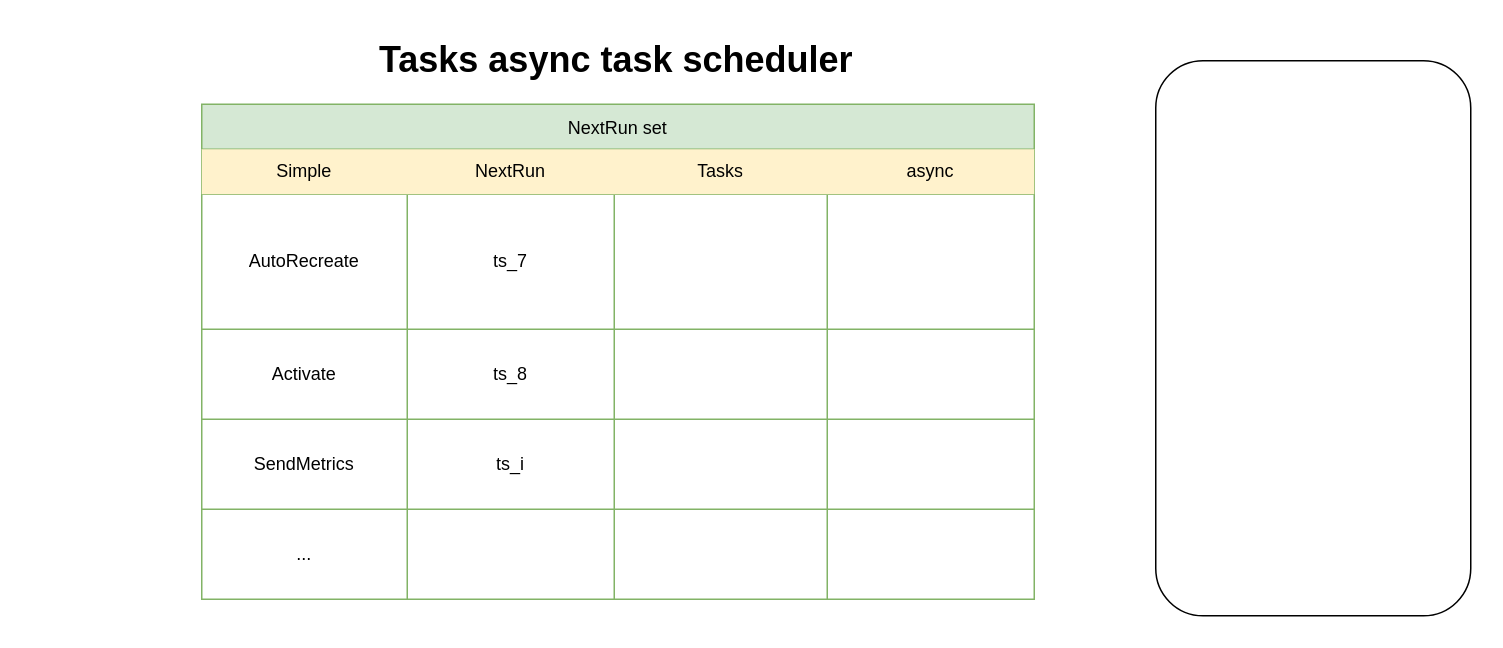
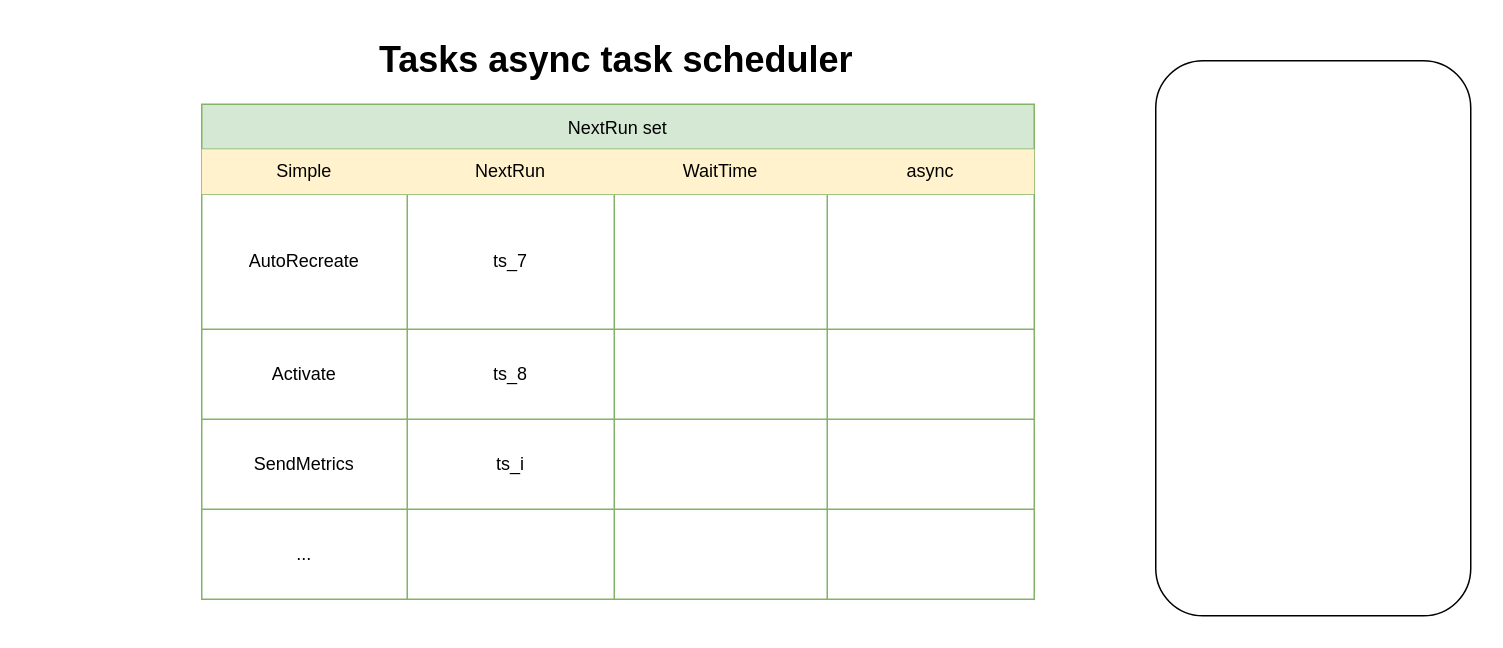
- <mxCell id="7" value="Tasks" style="shape=partialRectangle;html=1;whiteSpace=wrap;connectable=0;overflow=hidden;fillColor=none;top=0;left=0;bottom=0;right=0;pointerEvents=1;" vertex="1" parent="4"><mxGeometry x="275" width="142" height="30" as="geometry"><mxRectangle width="142" height="30" as="alternateBounds" /></mxGeometry></mxCell>
+ <mxCell id="7" value="WaitTime" style="shape=partialRectangle;html=1;whiteSpace=wrap;connectable=0;overflow=hidden;fillColor=none;top=0;left=0;bottom=0;right=0;pointerEvents=1;" vertex="1" parent="4"><mxGeometry x="275" width="142" height="30" as="geometry"><mxRectangle width="142" height="30" as="alternateBounds" /></mxGeometry></mxCell>
